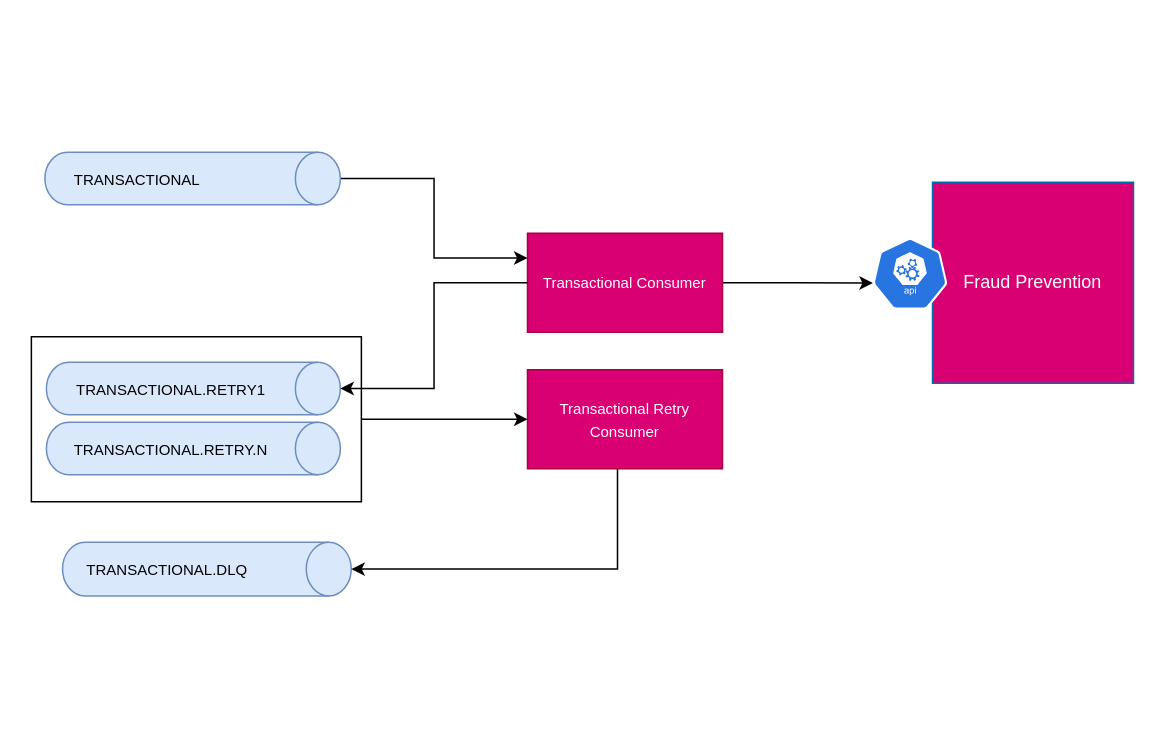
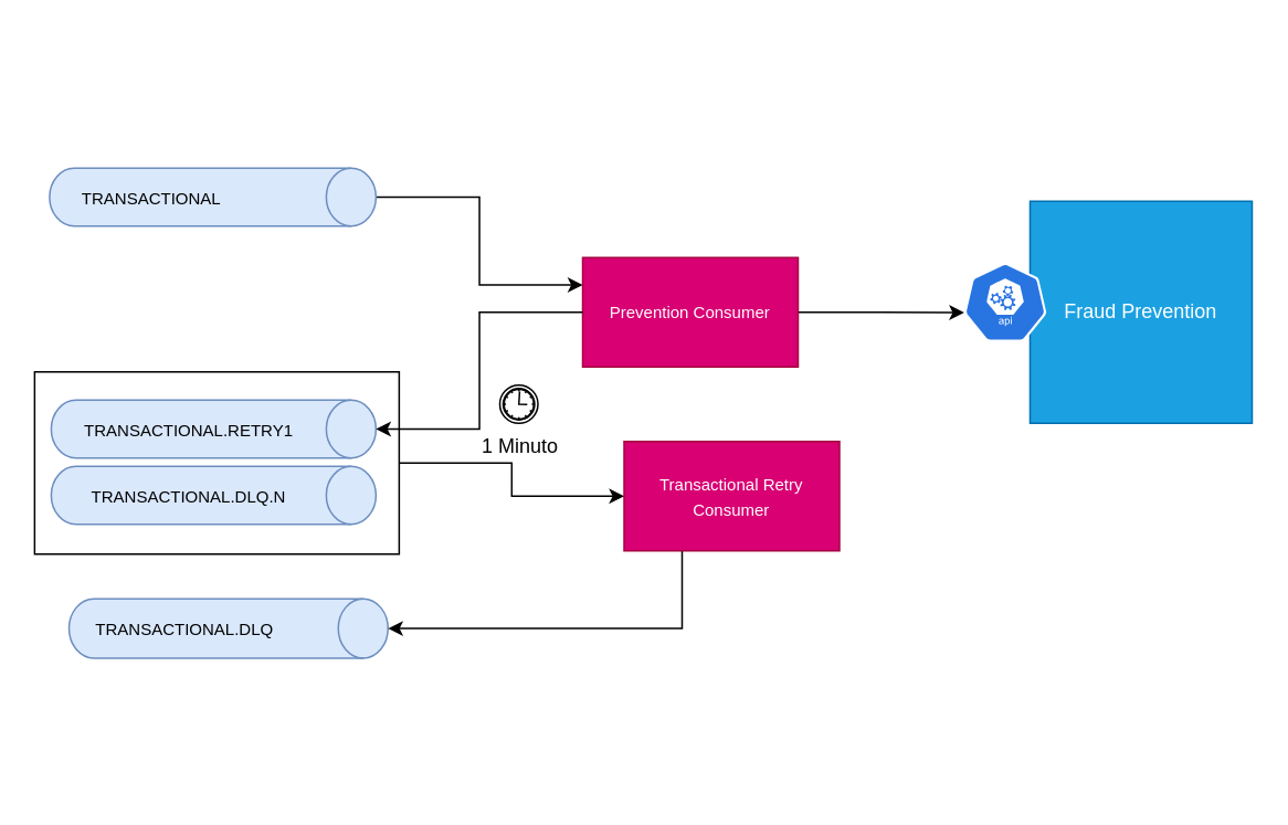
- <mxCell id="4" value="&lt;span style=&quot;font-size: 10px&quot;&gt;Transactional Consumer&lt;/span&gt;" style="rounded=0;whiteSpace=wrap;html=1;fillColor=#d80073;strokeColor=#A50040;fontColor=#ffffff;" parent="1" vertex="1"><mxGeometry x="351" y="155" width="130" height="66" as="geometry" /></mxCell>
+ <mxCell id="4" value="&lt;span style=&quot;font-size: 10px&quot;&gt;Prevention Consumer&lt;/span&gt;" style="rounded=0;whiteSpace=wrap;html=1;fillColor=#d80073;strokeColor=#A50040;fontColor=#ffffff;" parent="1" vertex="1"><mxGeometry x="351" y="155" width="130" height="66" as="geometry" /></mxCell>
- <mxCell id="2" value="Fraud Prevention" style="whiteSpace=wrap;html=1;aspect=fixed;fillColor=#d80073;strokeColor=#006EAF;fontColor=#ffffff;" parent="1" vertex="1"><mxGeometry x="621" y="121" width="134" height="134" as="geometry" /></mxCell>
+ <mxCell id="2" value="Fraud Prevention" style="whiteSpace=wrap;html=1;aspect=fixed;fillColor=#1ba1e2;strokeColor=#006EAF;fontColor=#ffffff;" parent="1" vertex="1"><mxGeometry x="621" y="121" width="134" height="134" as="geometry" /></mxCell>
+ <mxCell id="20" value="1 Minuto" style="shape=mxgraph.bpmn.shape;html=1;verticalLabelPosition=bottom;labelBackgroundColor=#ffffff;verticalAlign=top;align=center;perimeter=ellipsePerimeter;outlineConnect=0;outline=catching;symbol=timer;" parent="1" vertex="1"><mxGeometry x="301" y="232" width="23" height="23" as="geometry" /></mxCell>
- <mxCell id="22" value="&lt;span style=&quot;font-size: 10px&quot;&gt;Transactional Retry Consumer&lt;/span&gt;" style="rounded=0;whiteSpace=wrap;html=1;fillColor=#d80073;strokeColor=#A50040;fontColor=#ffffff;" vertex="1" parent="1"><mxGeometry x="351" y="246" width="130" height="66" as="geometry" /></mxCell>
+ <mxCell id="22" value="&lt;span style=&quot;font-size: 10px&quot;&gt;Transactional Retry Consumer&lt;/span&gt;" style="rounded=0;whiteSpace=wrap;html=1;fillColor=#d80073;strokeColor=#A50040;fontColor=#ffffff;" vertex="1" parent="1"><mxGeometry x="376" y="266" width="130" height="66" as="geometry" /></mxCell>
- <mxCell id="16" value="&lt;font style=&quot;font-size: 10px&quot;&gt;TRANSACTIONAL.RETRY.N&lt;/font&gt;" style="text;html=1;strokeColor=none;fillColor=none;align=center;verticalAlign=middle;whiteSpace=wrap;rounded=0;" parent="14" vertex="1"><mxGeometry x="25.5" y="7.5" width="115" height="20" as="geometry" /></mxCell>
+ <mxCell id="16" value="&lt;font style=&quot;font-size: 10px&quot;&gt;TRANSACTIONAL.DLQ.N&lt;/font&gt;" style="text;html=1;strokeColor=none;fillColor=none;align=center;verticalAlign=middle;whiteSpace=wrap;rounded=0;" parent="14" vertex="1"><mxGeometry x="25.5" y="7.5" width="115" height="20" as="geometry" /></mxCell>
